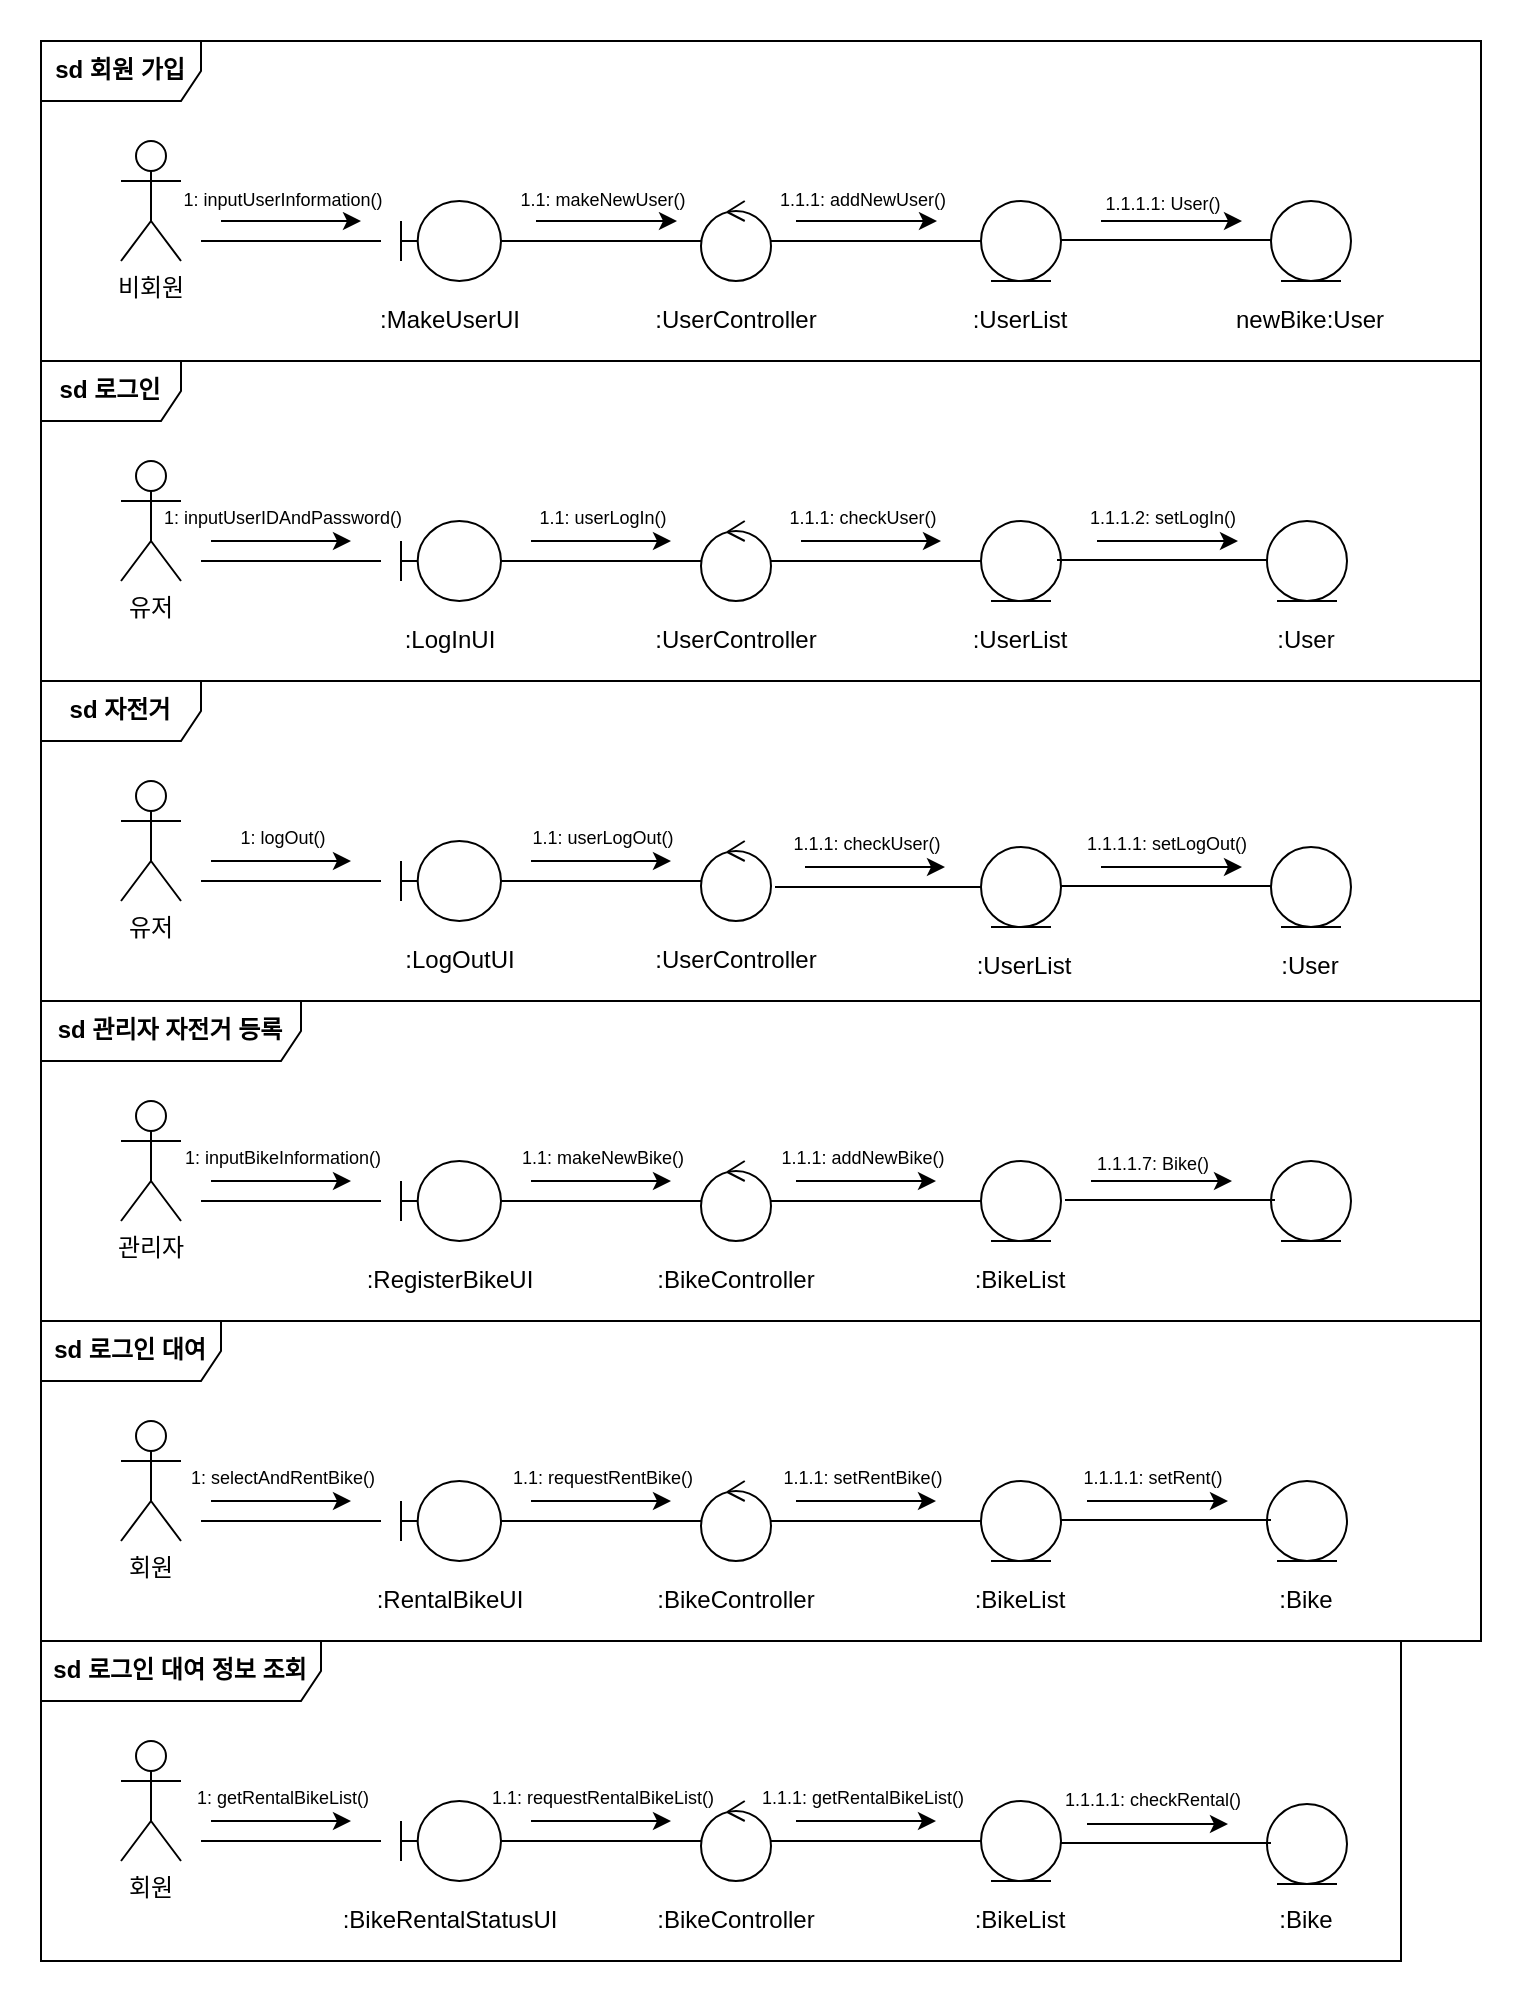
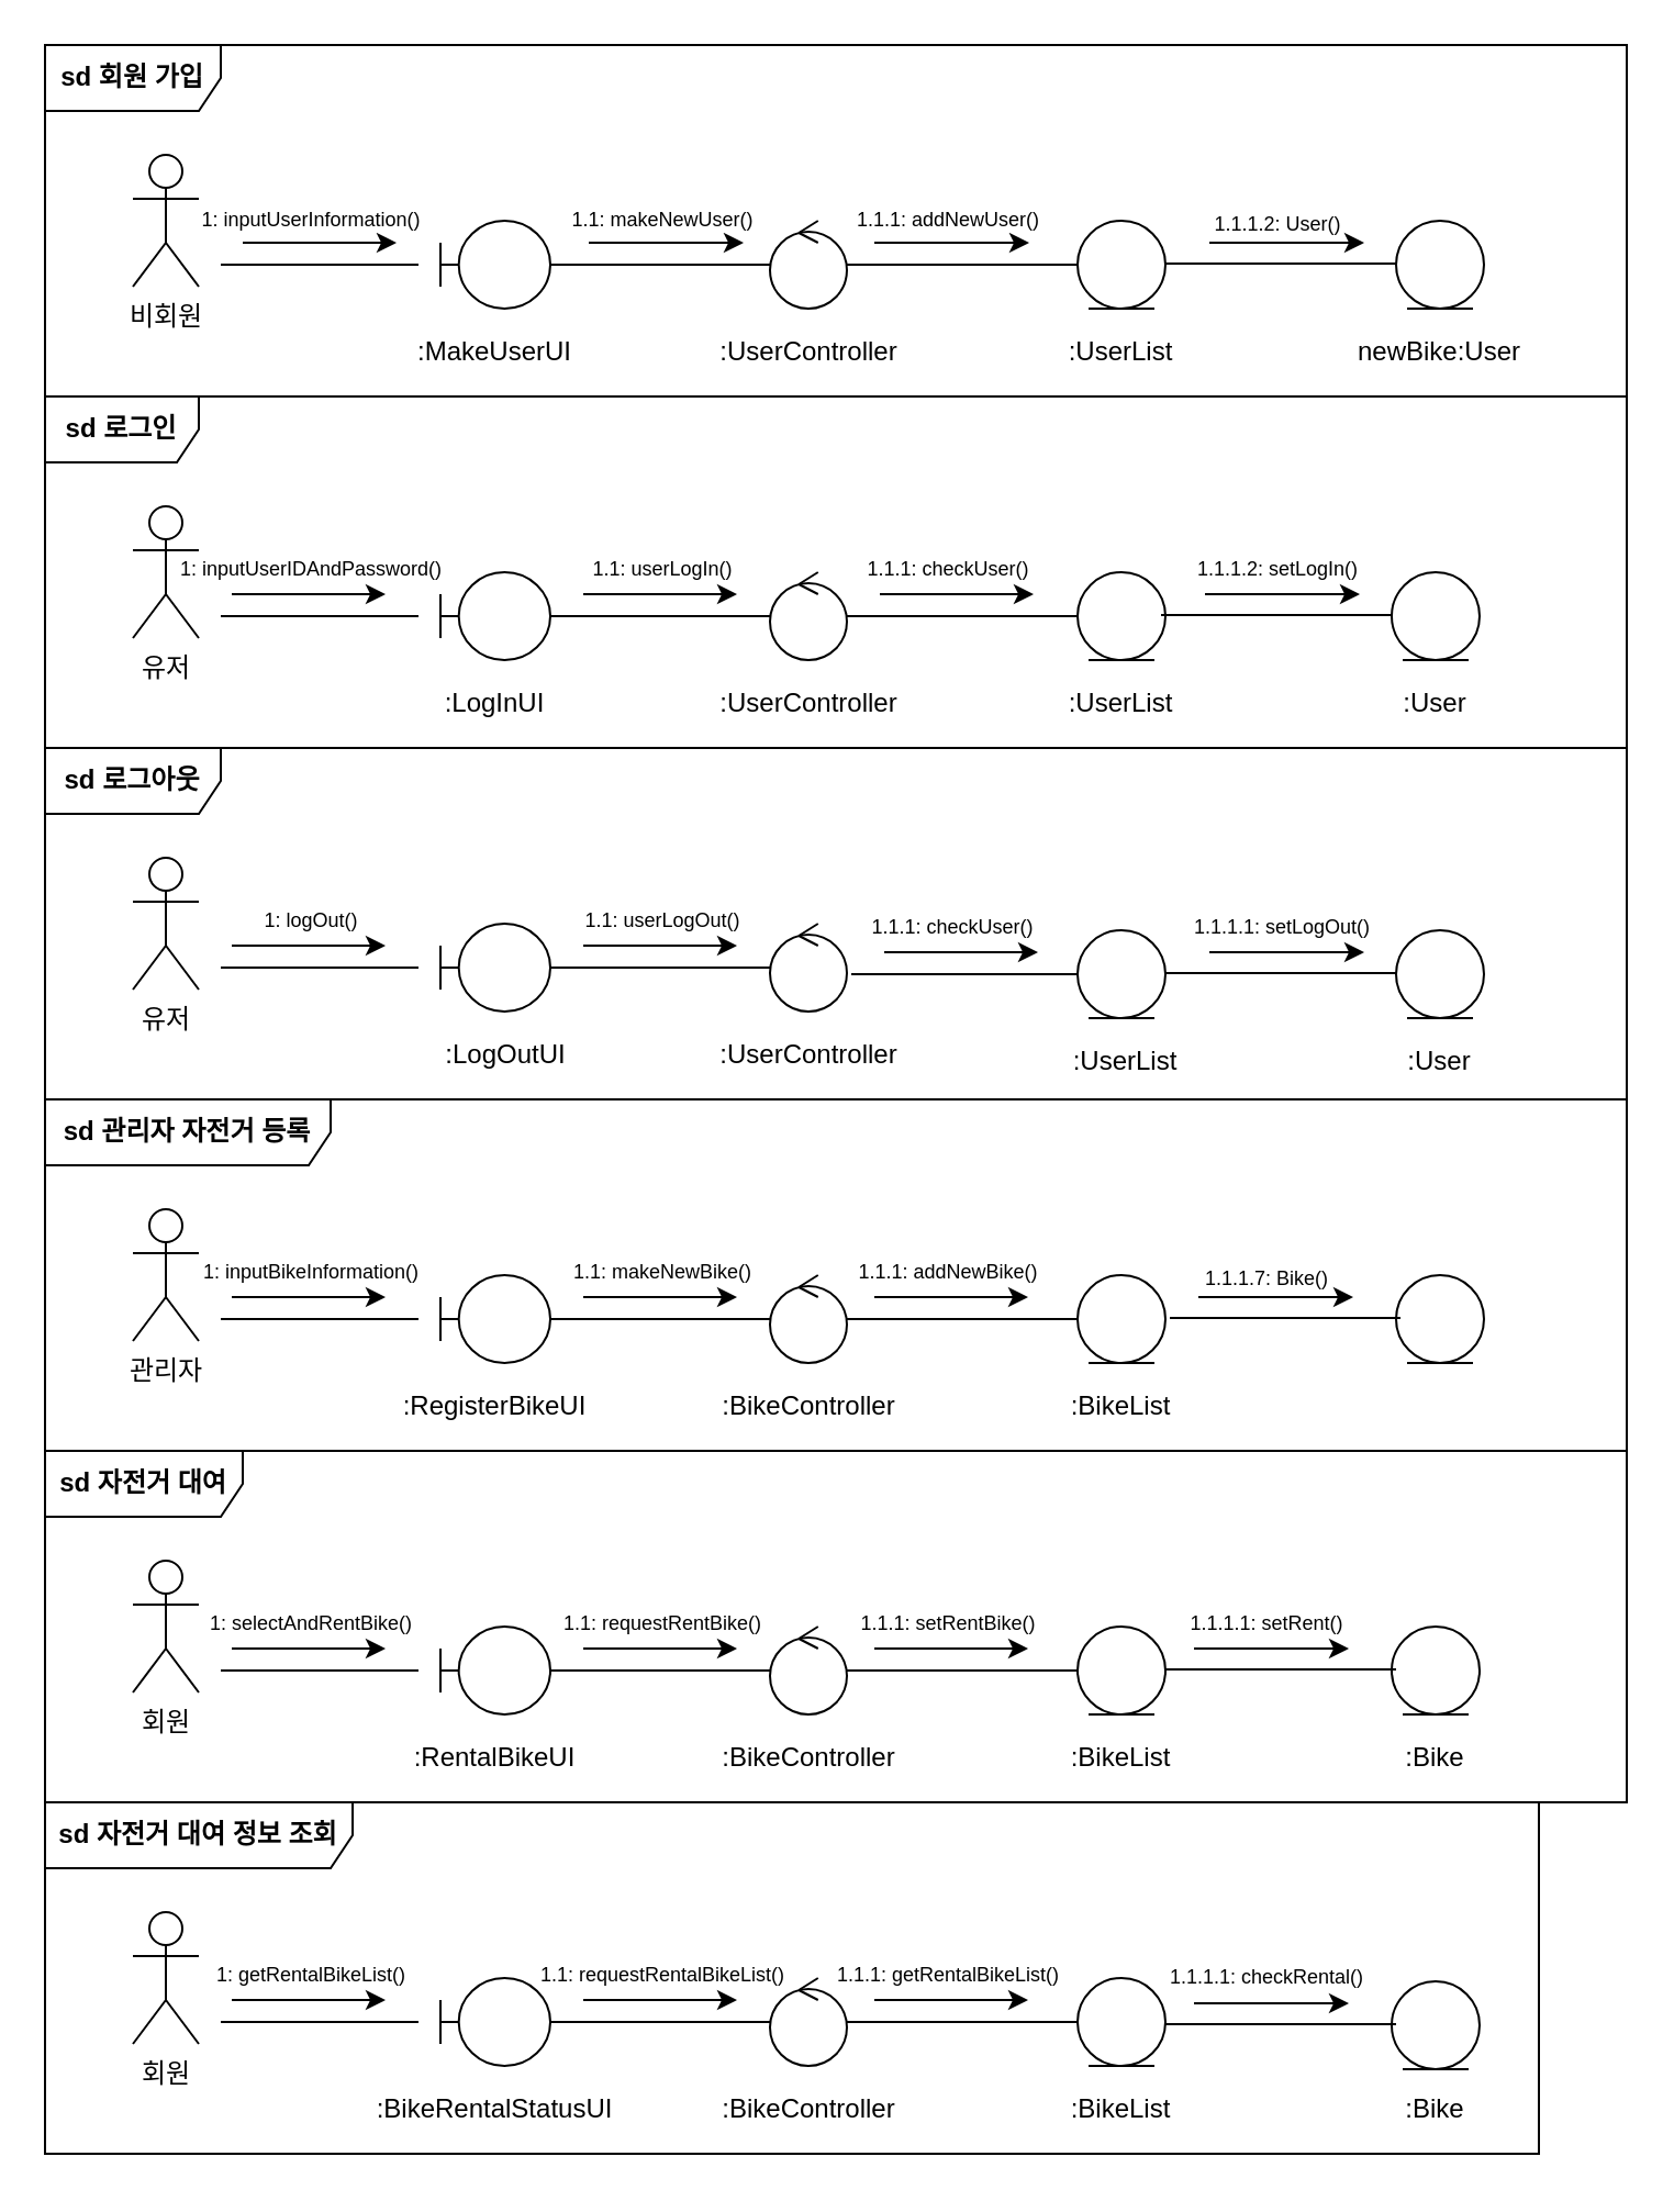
- <mxCell id="103" value="&lt;font style=&quot;font-size: 9px;&quot;&gt;1.1.1.1: User()&lt;/font&gt;" style="edgeLabel;html=1;align=center;verticalAlign=middle;resizable=0;points=[];" parent="1" vertex="1" connectable="0"><mxGeometry x="580" y="100" as="geometry" /></mxCell>
+ <mxCell id="103" value="&lt;font style=&quot;font-size: 9px;&quot;&gt;1.1.1.2: User()&lt;/font&gt;" style="edgeLabel;html=1;align=center;verticalAlign=middle;resizable=0;points=[];" parent="1" vertex="1" connectable="0"><mxGeometry x="580" y="100" as="geometry" /></mxCell>
- <mxCell id="63" value="&lt;b&gt;sd 자전거&lt;/b&gt;" style="shape=umlFrame;whiteSpace=wrap;html=1;pointerEvents=0;width=80;height=30;" parent="1" vertex="1"><mxGeometry y="340" width="720" height="160" as="geometry" x="20" /></mxCell>
+ <mxCell id="63" value="&lt;b&gt;sd 로그아웃&lt;/b&gt;" style="shape=umlFrame;whiteSpace=wrap;html=1;pointerEvents=0;width=80;height=30;" parent="1" vertex="1"><mxGeometry y="340" width="720" height="160" as="geometry" x="20" /></mxCell>
- <mxCell id="97" value="&lt;b&gt;sd 로그인 대여&lt;/b&gt;" style="shape=umlFrame;whiteSpace=wrap;html=1;pointerEvents=0;width=90;height=30;" parent="1" vertex="1"><mxGeometry y="660" width="720" height="160" as="geometry" x="20" /></mxCell>
+ <mxCell id="97" value="&lt;b&gt;sd 자전거 대여&lt;/b&gt;" style="shape=umlFrame;whiteSpace=wrap;html=1;pointerEvents=0;width=90;height=30;" parent="1" vertex="1"><mxGeometry y="660" width="720" height="160" as="geometry" x="20" /></mxCell>
- <mxCell id="98" value="&lt;b&gt;sd 로그인 대여 정보 조회&lt;/b&gt;" style="shape=umlFrame;whiteSpace=wrap;html=1;pointerEvents=0;width=140;height=30;" parent="1" vertex="1"><mxGeometry y="820" width="680" height="160" as="geometry" x="20" /></mxCell>
+ <mxCell id="98" value="&lt;b&gt;sd 자전거 대여 정보 조회&lt;/b&gt;" style="shape=umlFrame;whiteSpace=wrap;html=1;pointerEvents=0;width=140;height=30;" parent="1" vertex="1"><mxGeometry y="820" width="680" height="160" as="geometry" x="20" /></mxCell>
